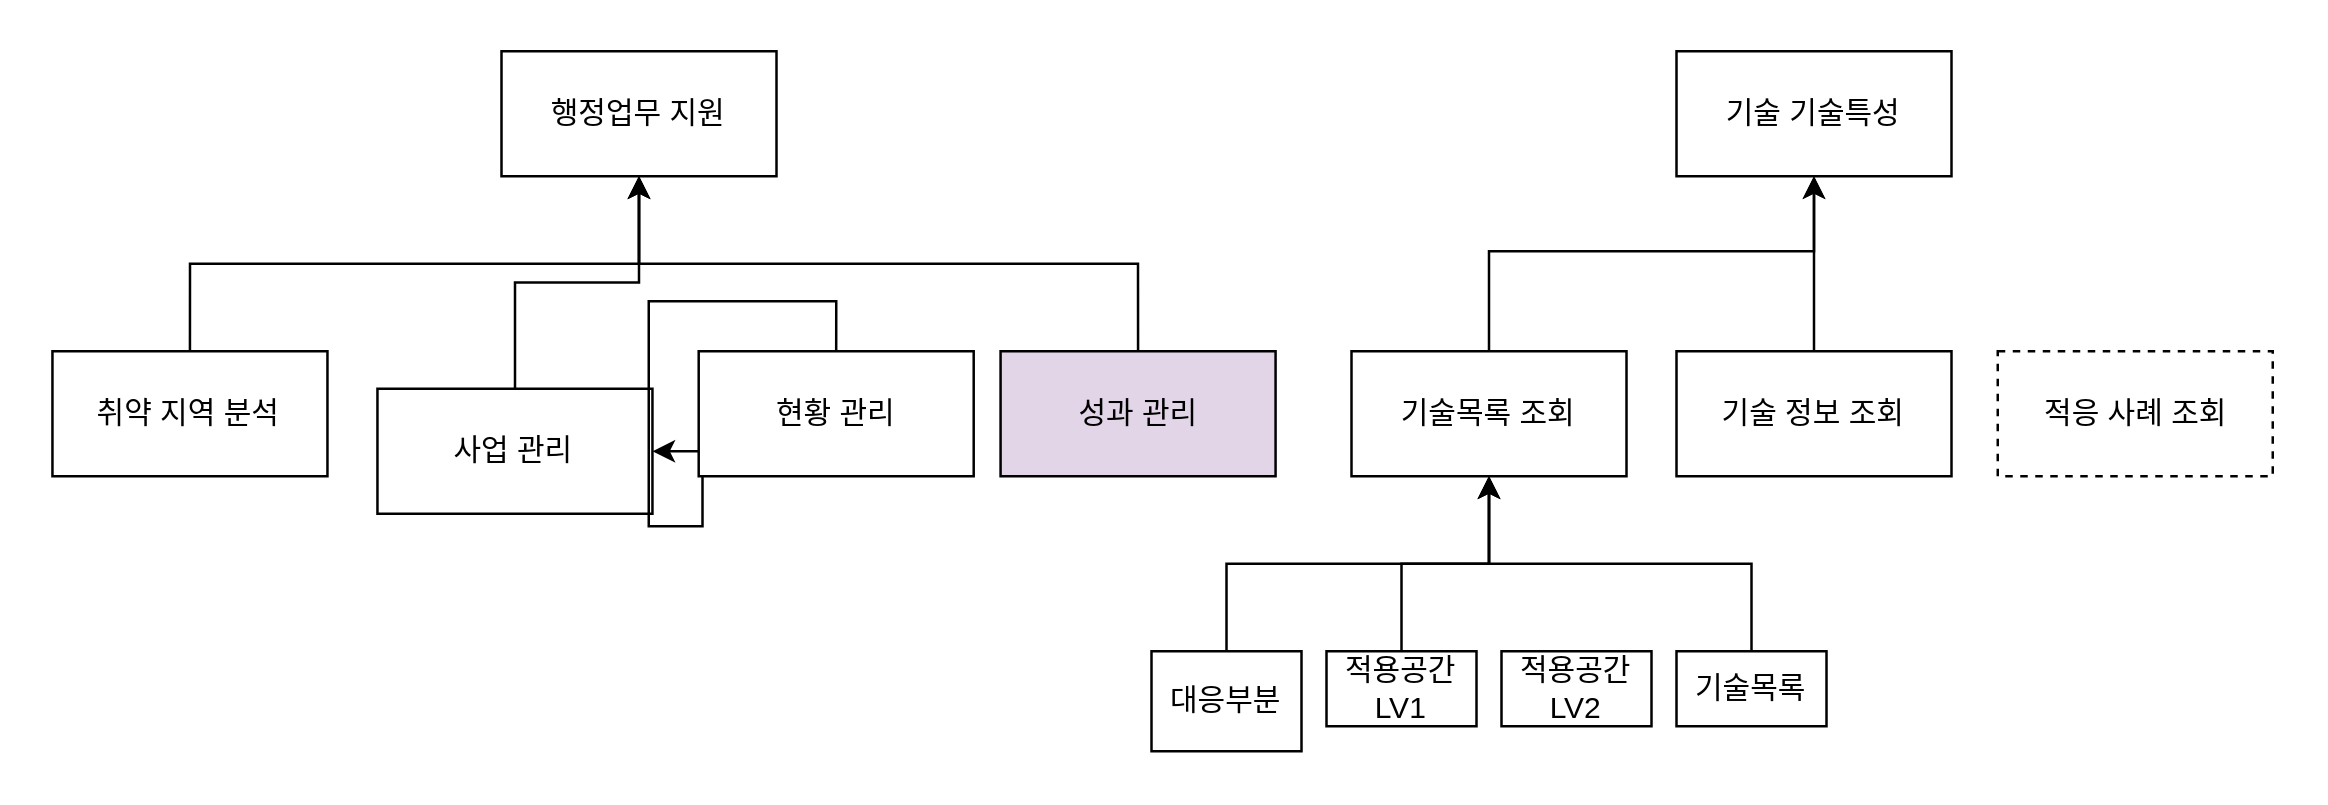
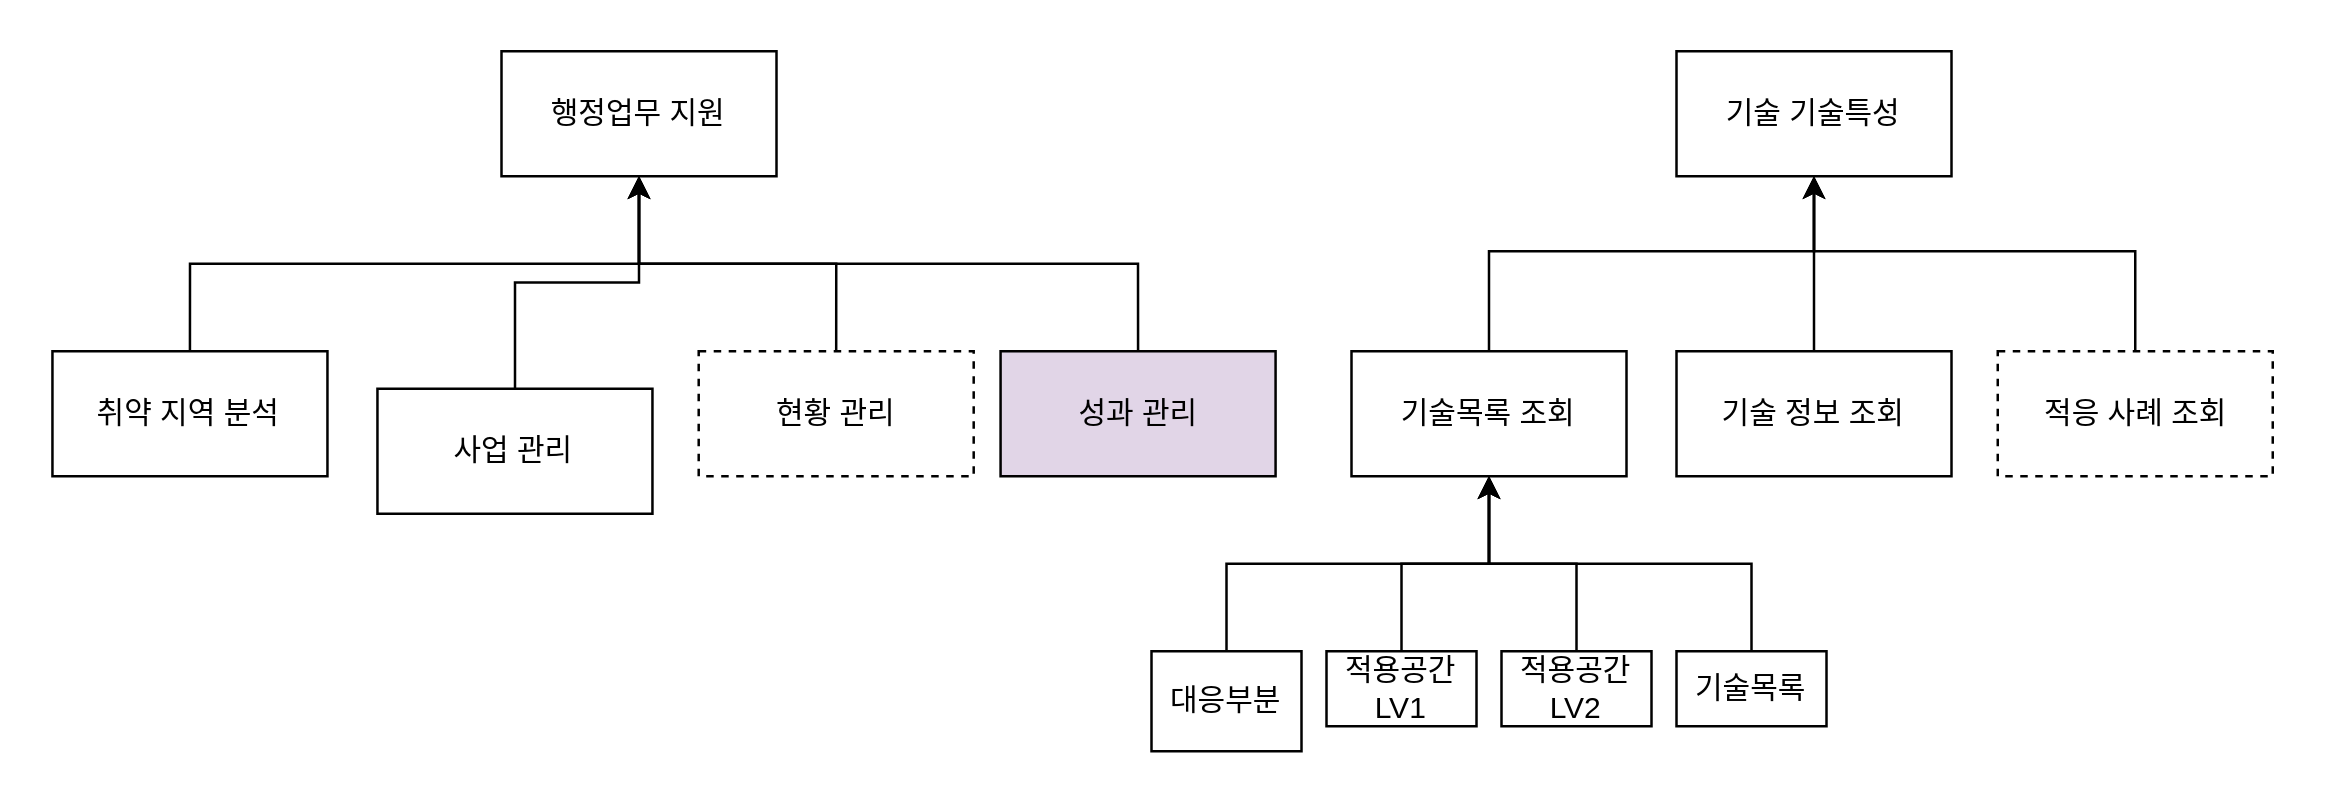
+ <mxCell id="7" style="edgeStyle=orthogonalEdgeStyle;rounded=0;orthogonalLoop=1;jettySize=auto;html=1;entryX=0.5;entryY=1;entryDx=0;entryDy=0;" edge="1" parent="1" source="8" target="9"><mxGeometry relative="1" as="geometry"><Array as="points"><mxPoint x="854" y="100" /><mxPoint x="725" y="100" /></Array></mxGeometry></mxCell>
- <mxCell id="14" style="edgeStyle=orthogonalEdgeStyle;rounded=0;orthogonalLoop=1;jettySize=auto;html=1;exitX=0.5;exitY=0;exitDx=0;exitDy=0;" edge="1" parent="1" source="15" target="13"><mxGeometry relative="1" as="geometry" /></mxCell>
+ <mxCell id="14" style="edgeStyle=orthogonalEdgeStyle;rounded=0;orthogonalLoop=1;jettySize=auto;html=1;exitX=0.5;exitY=0;exitDx=0;exitDy=0;entryX=0.5;entryY=1;entryDx=0;entryDy=0;" edge="1" parent="1" source="15" target="2"><mxGeometry relative="1" as="geometry" /></mxCell>
- <mxCell id="15" value="현황 관리" style="html=1;whiteSpace=wrap;" vertex="1" parent="1"><mxGeometry x="278.88" y="140" width="110" height="50" as="geometry" /></mxCell>
+ <mxCell id="15" value="현황 관리" style="html=1;whiteSpace=wrap;dashed=1;" vertex="1" parent="1"><mxGeometry x="278.88" y="140" width="110" height="50" as="geometry" /></mxCell>
+ <mxCell id="22" style="edgeStyle=orthogonalEdgeStyle;rounded=0;orthogonalLoop=1;jettySize=auto;html=1;entryX=0.5;entryY=1;entryDx=0;entryDy=0;" edge="1" parent="1" source="23" target="4"><mxGeometry relative="1" as="geometry" /></mxCell>
